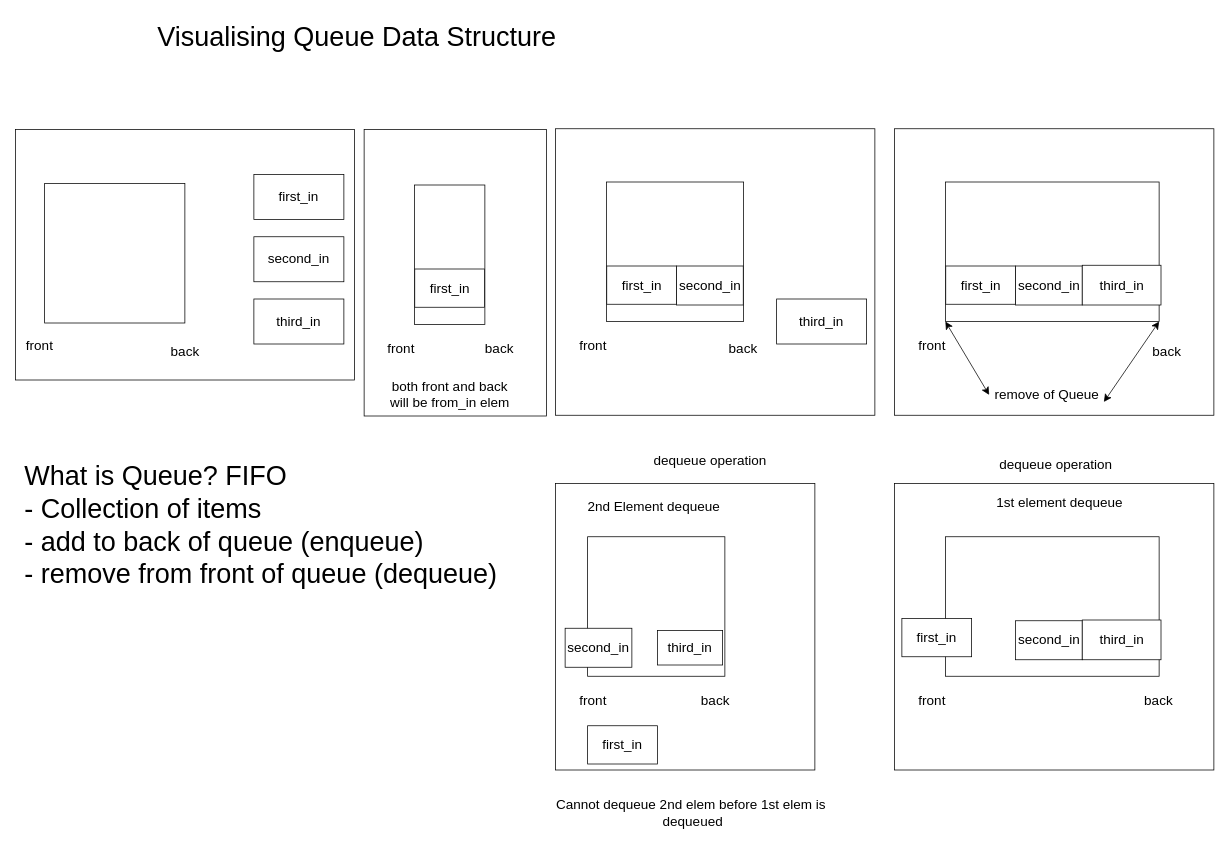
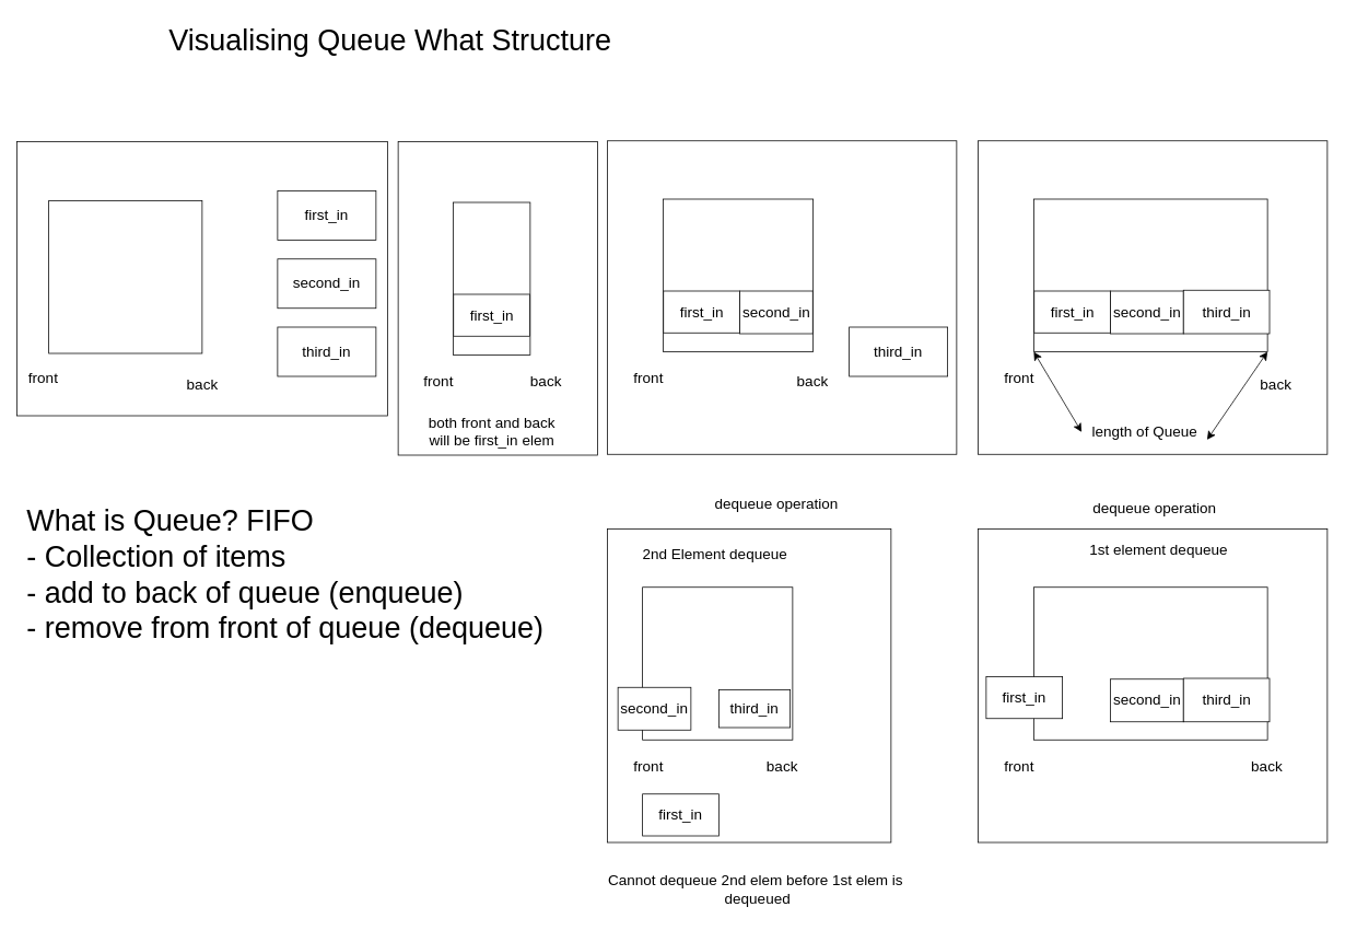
- <mxCell id="7" value="&lt;font style=&quot;font-size: 36px;&quot;&gt;Visualising Queue Data Structure&lt;/font&gt;" style="text;html=1;align=center;verticalAlign=middle;resizable=0;points=[];autosize=1;strokeColor=none;fillColor=none;" vertex="1" parent="1"><mxGeometry x="200" y="20" width="550" height="55" as="geometry" /></mxCell>
+ <mxCell id="7" value="&lt;font style=&quot;font-size: 36px;&quot;&gt;Visualising Queue What Structure&lt;/font&gt;" style="text;html=1;align=center;verticalAlign=middle;resizable=0;points=[];autosize=1;strokeColor=none;fillColor=none;" vertex="1" parent="1"><mxGeometry x="200" y="20" width="550" height="55" as="geometry" /></mxCell>
- <mxCell id="20" value="both front and back&lt;br&gt;will be from_in elem" style="text;html=1;align=center;verticalAlign=middle;resizable=0;points=[];autosize=1;strokeColor=none;fillColor=none;fontSize=18;" vertex="1" parent="1"><mxGeometry x="513" y="498" width="172" height="55" as="geometry" /></mxCell>
+ <mxCell id="20" value="both front and back&lt;br&gt;will be first_in elem" style="text;html=1;align=center;verticalAlign=middle;resizable=0;points=[];autosize=1;strokeColor=none;fillColor=none;fontSize=18;" vertex="1" parent="1"><mxGeometry x="513" y="498" width="172" height="55" as="geometry" /></mxCell>
- <mxCell id="48" value="remove of Queue" style="text;html=1;align=center;verticalAlign=middle;resizable=0;points=[];autosize=1;strokeColor=none;fillColor=none;fontSize=18;" vertex="1" parent="1"><mxGeometry x="1322" y="508.5" width="146" height="34" as="geometry" /></mxCell>
+ <mxCell id="48" value="length of Queue" style="text;html=1;align=center;verticalAlign=middle;resizable=0;points=[];autosize=1;strokeColor=none;fillColor=none;fontSize=18;" vertex="1" parent="1"><mxGeometry x="1322" y="508.5" width="146" height="34" as="geometry" /></mxCell>
